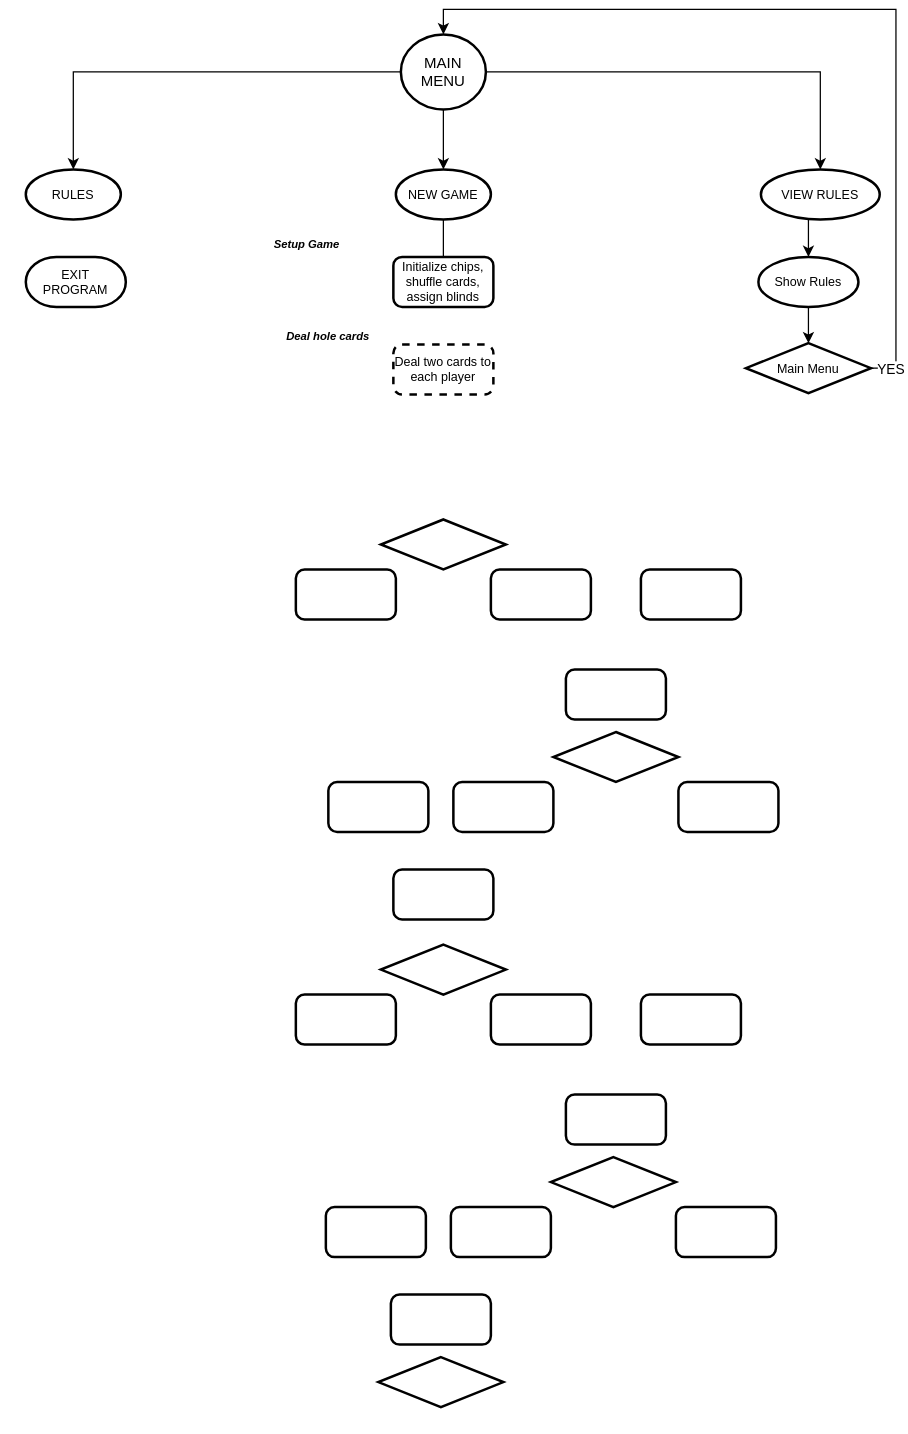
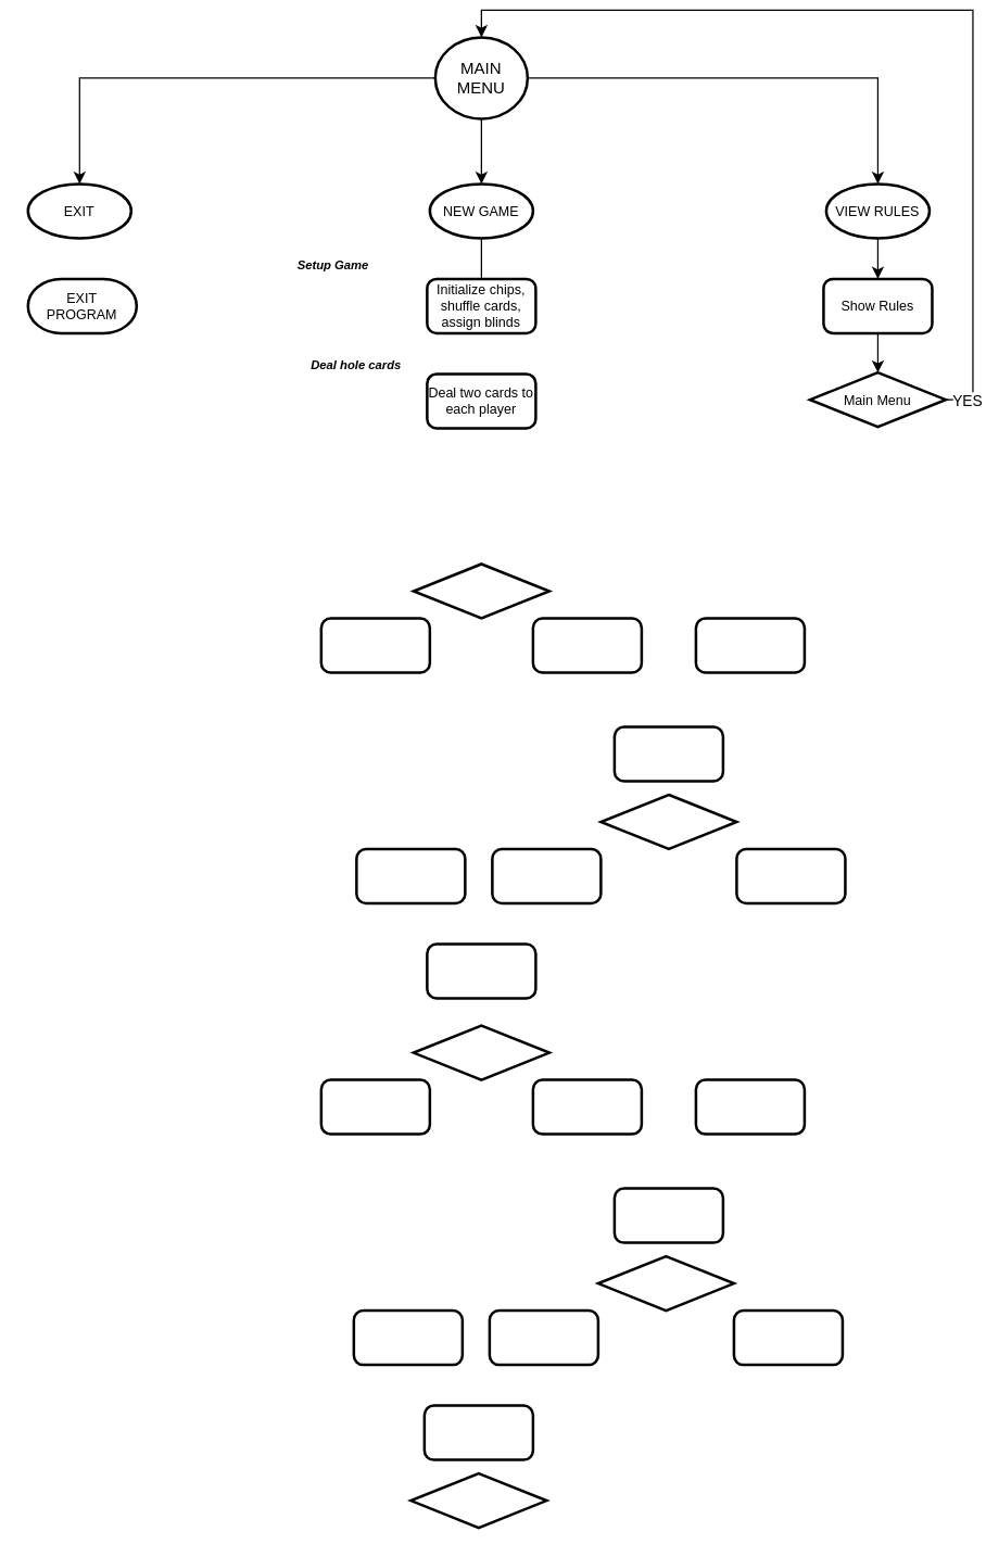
- <mxCell id="4" value="RULES" style="strokeWidth=2;html=1;shape=mxgraph.flowchart.start_1;whiteSpace=wrap;fontSize=10;" vertex="1" parent="1"><mxGeometry x="20" y="128" width="76" height="40" as="geometry" /></mxCell>
+ <mxCell id="4" value="EXIT" style="strokeWidth=2;html=1;shape=mxgraph.flowchart.start_1;whiteSpace=wrap;fontSize=10;" vertex="1" parent="1"><mxGeometry x="20" y="128" width="76" height="40" as="geometry" /></mxCell>
- <mxCell id="6" value="VIEW RULES" style="strokeWidth=2;html=1;shape=mxgraph.flowchart.start_1;whiteSpace=wrap;fontSize=10;" vertex="1" parent="1"><mxGeometry x="608" y="128" width="95" height="40" as="geometry" /></mxCell>
+ <mxCell id="6" value="VIEW RULES" style="strokeWidth=2;html=1;shape=mxgraph.flowchart.start_1;whiteSpace=wrap;fontSize=10;" vertex="1" parent="1"><mxGeometry x="608" y="128" width="76" height="40" as="geometry" /></mxCell>
- <mxCell id="8" value="Show Rules" style="ellipse;whiteSpace=wrap;html=1;absoluteArcSize=1;arcSize=14;strokeWidth=2;fontSize=10;" vertex="1" parent="1"><mxGeometry x="606" y="198" width="80" height="40" as="geometry" /></mxCell>
+ <mxCell id="8" value="Show Rules" style="rounded=1;whiteSpace=wrap;html=1;absoluteArcSize=1;arcSize=14;strokeWidth=2;fontSize=10;" vertex="1" parent="1"><mxGeometry x="606" y="198" width="80" height="40" as="geometry" /></mxCell>
- <mxCell id="10" value="Deal two cards to each player" style="rounded=1;whiteSpace=wrap;html=1;absoluteArcSize=1;arcSize=14;strokeWidth=2;fontSize=10;dashed=1;" vertex="1" parent="1"><mxGeometry x="314" y="268" width="80" height="40" as="geometry" /></mxCell>
+ <mxCell id="10" value="Deal two cards to each player" style="rounded=1;whiteSpace=wrap;html=1;absoluteArcSize=1;arcSize=14;strokeWidth=2;fontSize=10;" vertex="1" parent="1"><mxGeometry x="314" y="268" width="80" height="40" as="geometry" /></mxCell>
